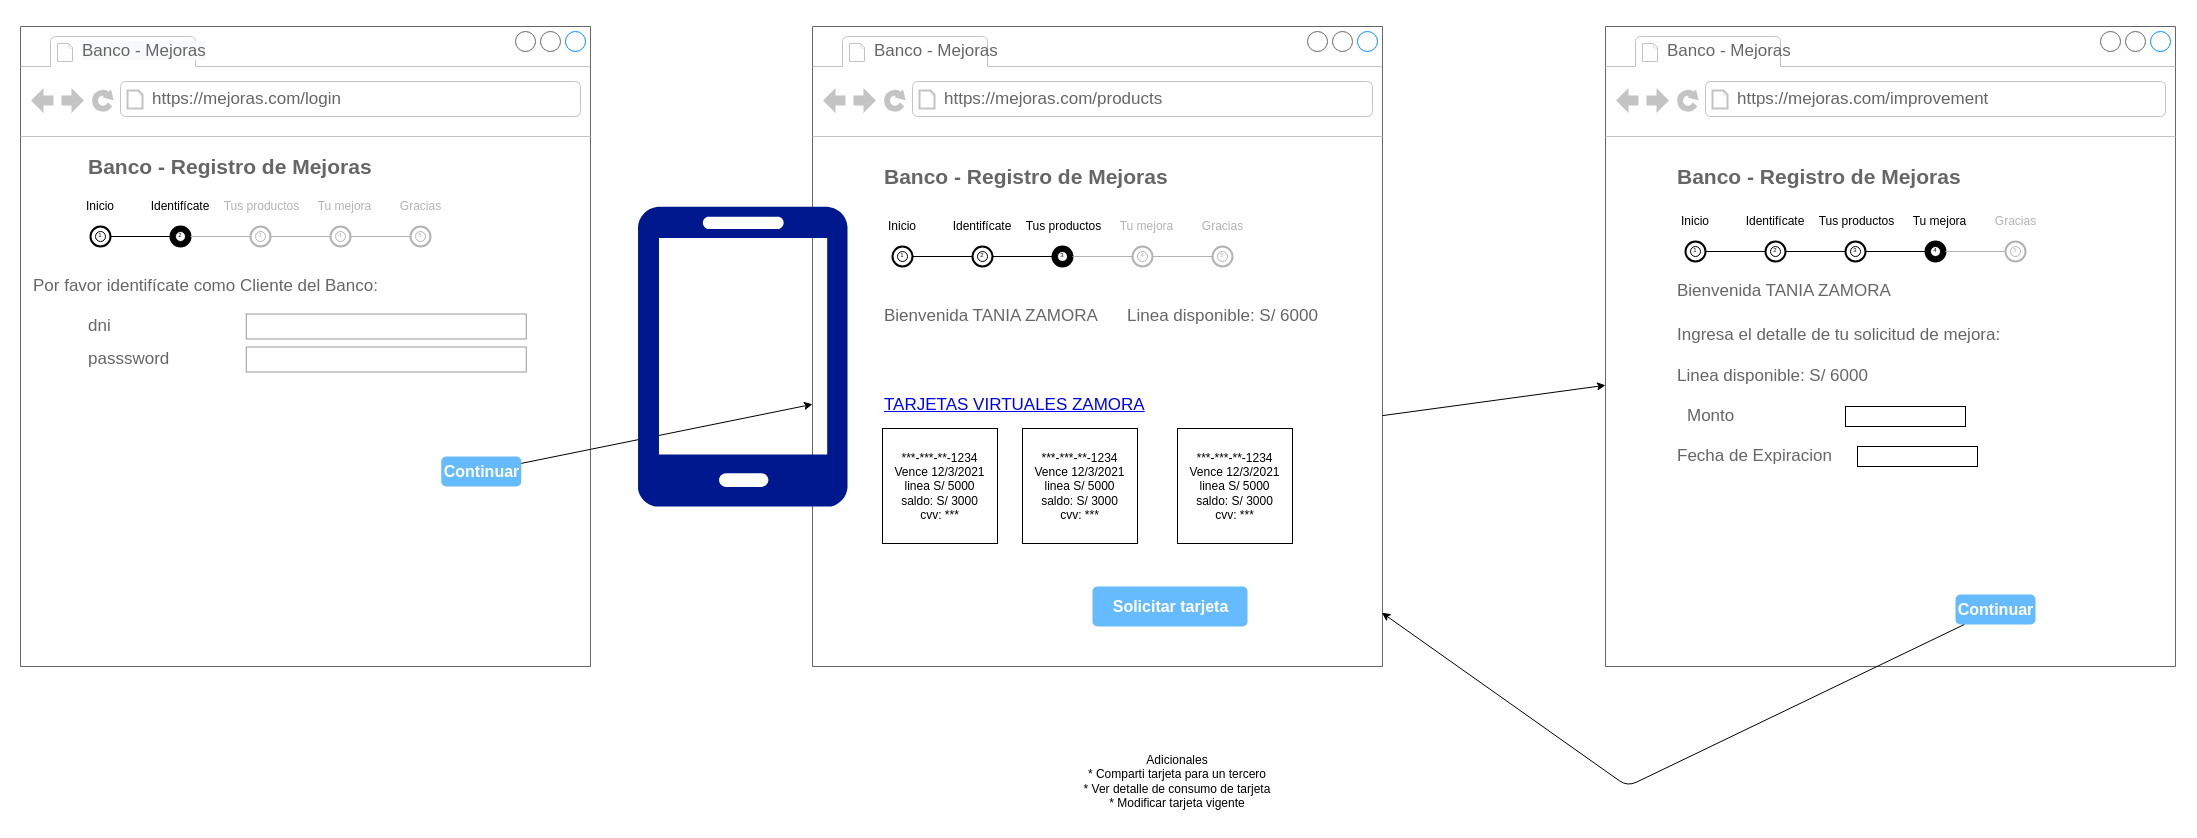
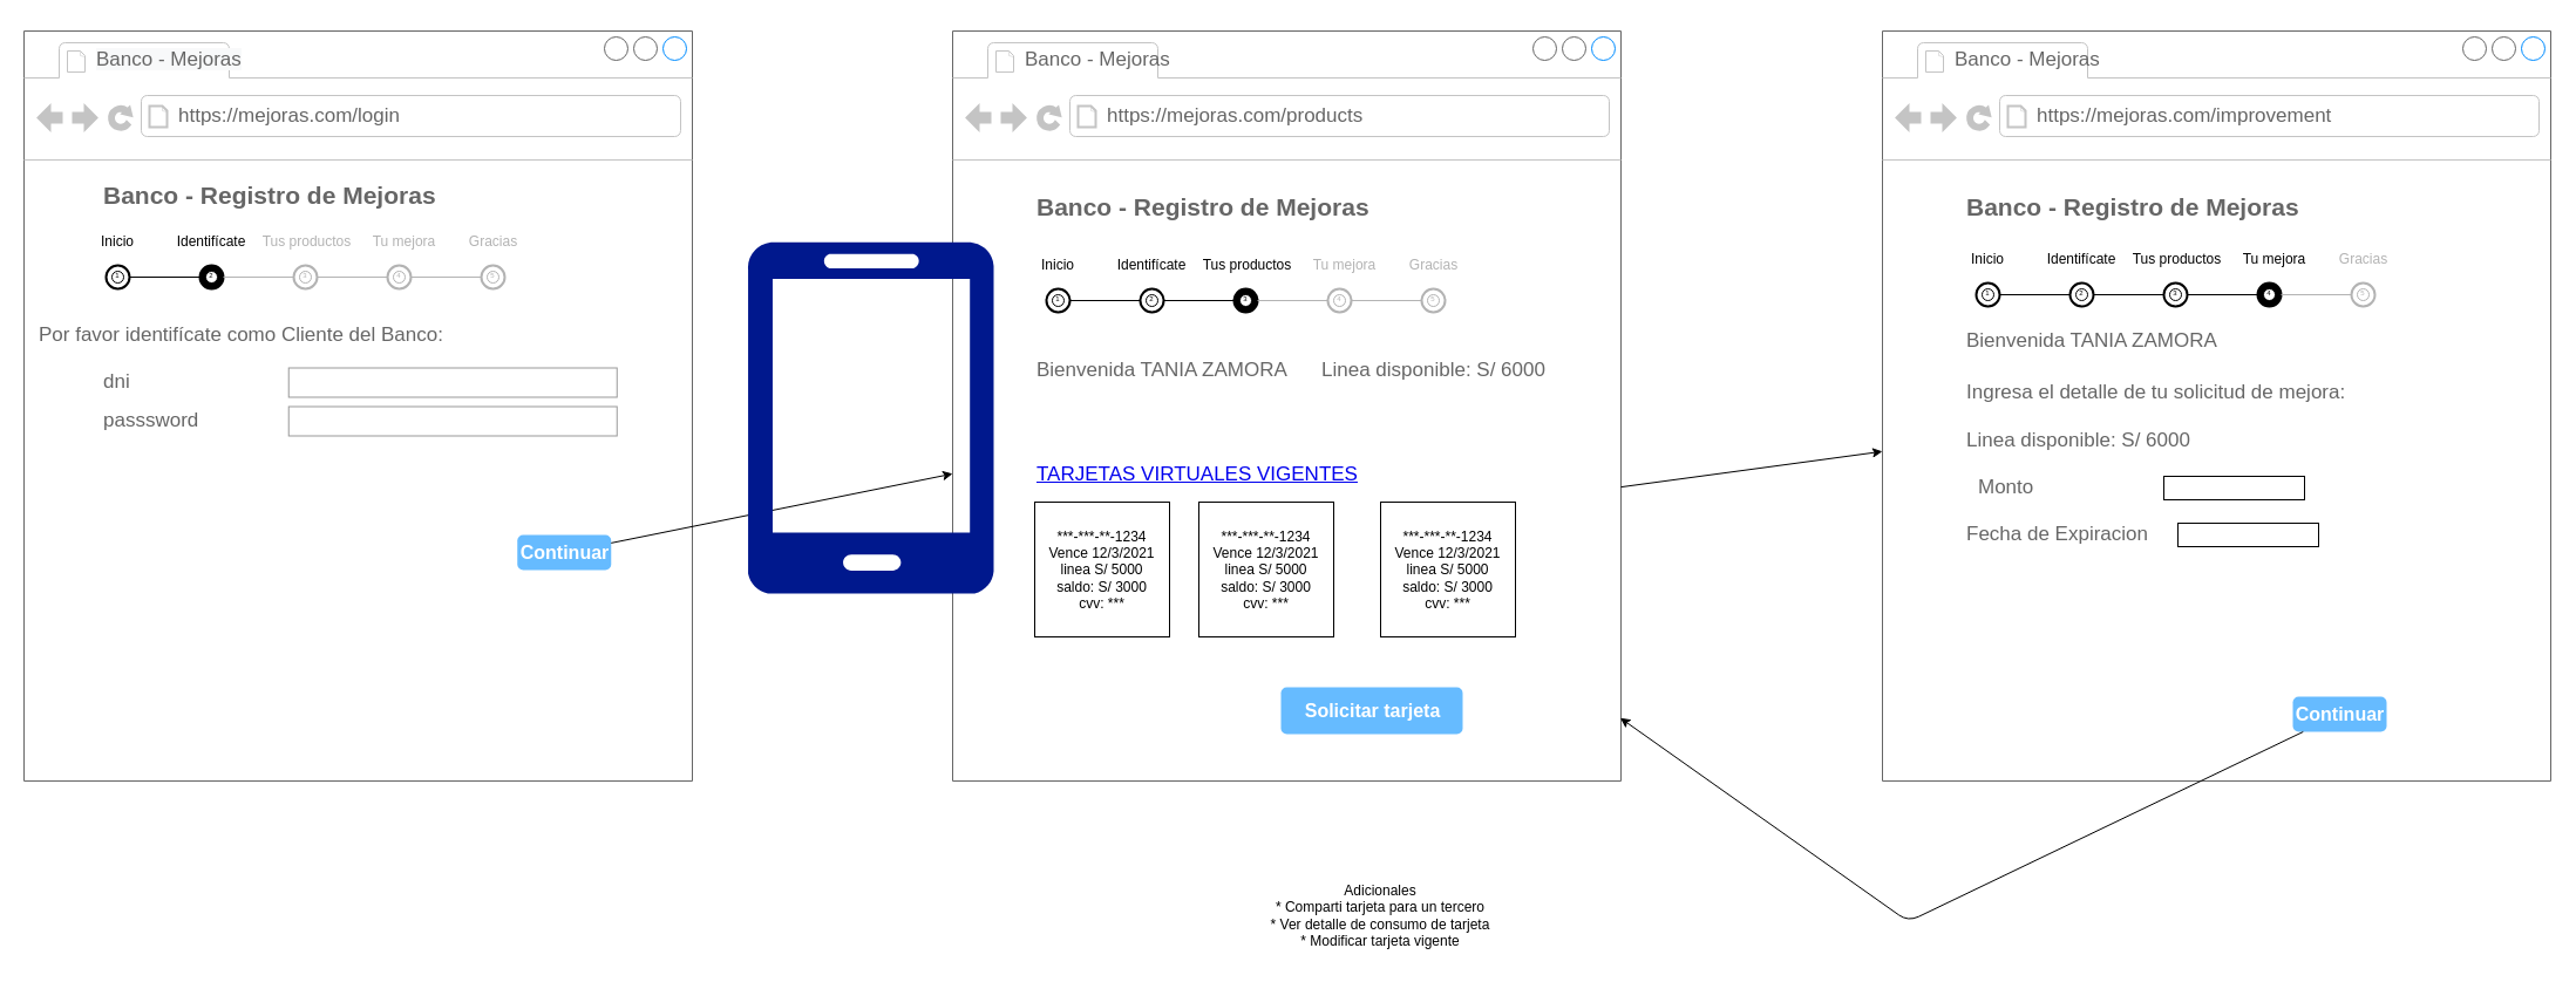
- <mxCell id="44" value="TARJETAS VIRTUALES ZAMORA" style="text;html=1;strokeColor=none;fillColor=none;whiteSpace=wrap;align=left;verticalAlign=middle;fontColor=#0000EE;fontStyle=4;fontSize=17;" parent="39" vertex="1"><mxGeometry x="70" y="356" width="320" height="46" as="geometry" /></mxCell>
+ <mxCell id="44" value="TARJETAS VIRTUALES VIGENTES" style="text;html=1;strokeColor=none;fillColor=none;whiteSpace=wrap;align=left;verticalAlign=middle;fontColor=#0000EE;fontStyle=4;fontSize=17;" parent="39" vertex="1"><mxGeometry x="70" y="356" width="320" height="46" as="geometry" /></mxCell>
